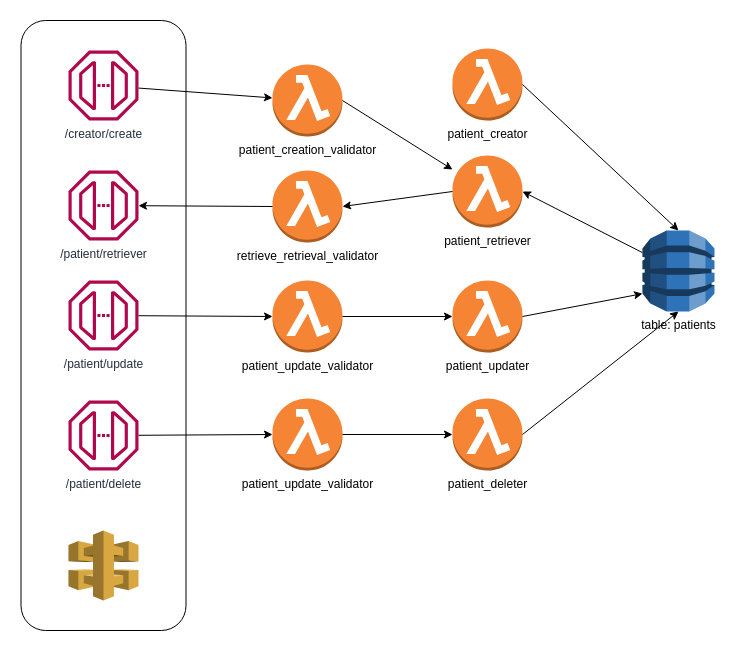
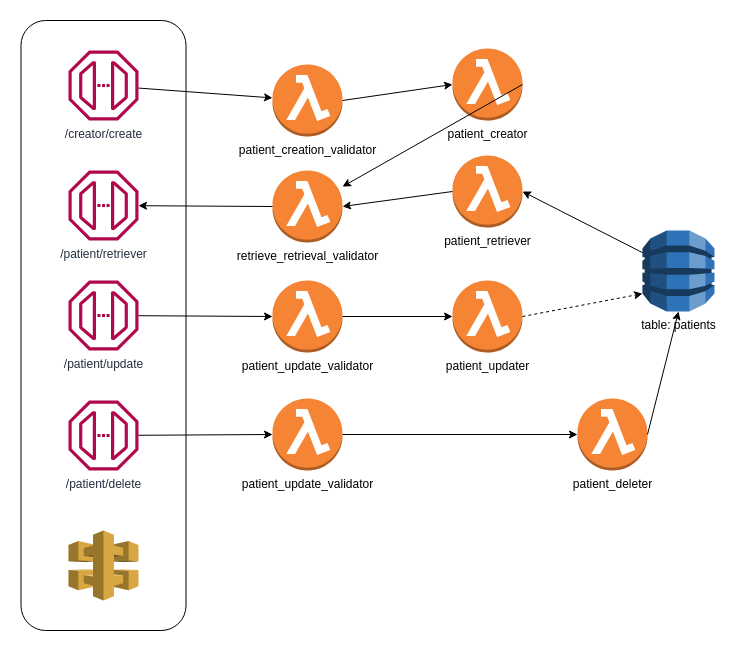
- <mxCell id="8" value="" style="endArrow=classic;html=1;rounded=0;exitX=1;exitY=0.5;exitDx=0;exitDy=0;exitPerimeter=0;" edge="1" parent="1" source="5" target="13"><mxGeometry width="50" height="50" relative="1" as="geometry"><mxPoint x="362" y="210" as="sourcePoint" /><mxPoint x="412" y="160" as="targetPoint" /></mxGeometry></mxCell>
+ <mxCell id="8" value="" style="endArrow=classic;html=1;rounded=0;exitX=1;exitY=0.5;exitDx=0;exitDy=0;exitPerimeter=0;entryX=0;entryY=0.5;entryDx=0;entryDy=0;entryPerimeter=0;" edge="1" parent="1" source="5" target="7"><mxGeometry width="50" height="50" relative="1" as="geometry"><mxPoint x="362" y="210" as="sourcePoint" /><mxPoint x="412" y="160" as="targetPoint" /></mxGeometry></mxCell>
- <mxCell id="10" value="" style="endArrow=classic;html=1;rounded=0;exitX=1;exitY=0.5;exitDx=0;exitDy=0;exitPerimeter=0;entryX=0.5;entryY=0;entryDx=0;entryDy=0;entryPerimeter=0;" edge="1" parent="1" source="7" target="9"><mxGeometry width="50" height="50" relative="1" as="geometry"><mxPoint x="362" y="94" as="sourcePoint" /><mxPoint x="462" y="94" as="targetPoint" /></mxGeometry></mxCell>
+ <mxCell id="10" value="" style="endArrow=classic;html=1;rounded=0;exitX=1;exitY=0.5;exitDx=0;exitDy=0;exitPerimeter=0;" edge="1" parent="1" source="7" target="12"><mxGeometry width="50" height="50" relative="1" as="geometry"><mxPoint x="362" y="94" as="sourcePoint" /><mxPoint x="462" y="94" as="targetPoint" /></mxGeometry></mxCell>
- <mxCell id="20" value="" style="endArrow=classic;html=1;rounded=0;exitX=1;exitY=0.5;exitDx=0;exitDy=0;exitPerimeter=0;entryX=0;entryY=0.78;entryDx=0;entryDy=0;entryPerimeter=0;" edge="1" parent="1" source="19" target="9"><mxGeometry width="50" height="50" relative="1" as="geometry"><mxPoint x="582" y="430" as="sourcePoint" /><mxPoint x="632" y="380" as="targetPoint" /></mxGeometry></mxCell>
+ <mxCell id="20" value="" style="endArrow=classic;html=1;rounded=0;exitX=1;exitY=0.5;exitDx=0;exitDy=0;exitPerimeter=0;entryX=0;entryY=0.78;entryDx=0;entryDy=0;entryPerimeter=0;dashed=1;" edge="1" parent="1" source="19" target="9"><mxGeometry width="50" height="50" relative="1" as="geometry"><mxPoint x="582" y="430" as="sourcePoint" /><mxPoint x="632" y="380" as="targetPoint" /></mxGeometry></mxCell>
- <mxCell id="25" value="patient_deleter" style="outlineConnect=0;dashed=0;verticalLabelPosition=bottom;verticalAlign=top;align=center;html=1;shape=mxgraph.aws3.lambda_function;fillColor=#F58534;gradientColor=none;" vertex="1" parent="1"><mxGeometry x="452" y="398" width="70" height="72" as="geometry" /></mxCell>
+ <mxCell id="25" value="patient_deleter" style="outlineConnect=0;dashed=0;verticalLabelPosition=bottom;verticalAlign=top;align=center;html=1;shape=mxgraph.aws3.lambda_function;fillColor=#F58534;gradientColor=none;" vertex="1" parent="1"><mxGeometry x="577" y="398" width="70" height="72" as="geometry" /></mxCell>
